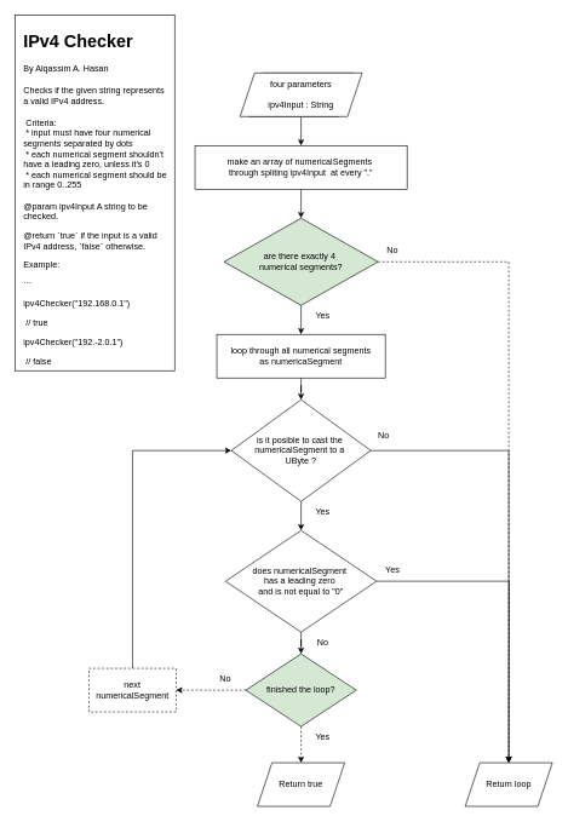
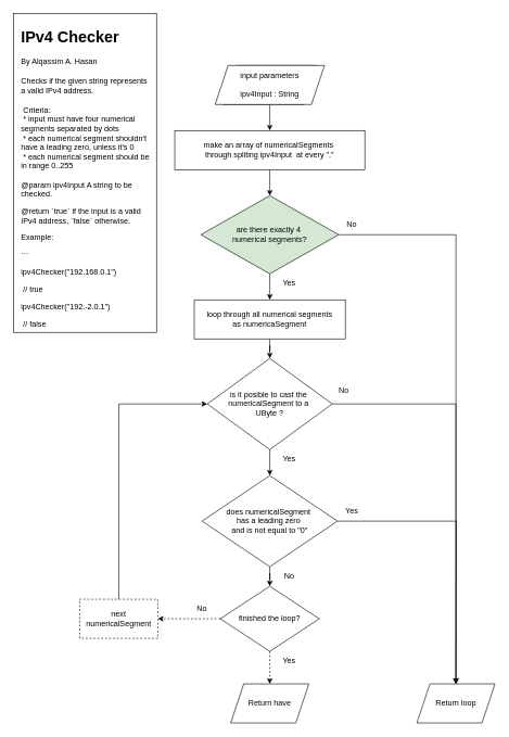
- <mxCell id="6" value="&lt;div&gt;four parameters&lt;/div&gt;&lt;div&gt;&lt;br&gt;&lt;/div&gt;&lt;div&gt;ipv4Input : String&lt;/div&gt;" style="shape=parallelogram;perimeter=parallelogramPerimeter;whiteSpace=wrap;html=1;fixedSize=1;" vertex="1" parent="1"><mxGeometry x="330" y="100" width="168" height="60" as="geometry" /></mxCell>
+ <mxCell id="6" value="&lt;div&gt;input parameters&lt;/div&gt;&lt;div&gt;&lt;br&gt;&lt;/div&gt;&lt;div&gt;ipv4Input : String&lt;/div&gt;" style="shape=parallelogram;perimeter=parallelogramPerimeter;whiteSpace=wrap;html=1;fixedSize=1;" vertex="1" parent="1"><mxGeometry x="330" y="100" width="168" height="60" as="geometry" /></mxCell>
- <mxCell id="7" style="edgeStyle=orthogonalEdgeStyle;rounded=0;orthogonalLoop=1;jettySize=auto;html=1;entryX=0.5;entryY=0;entryDx=0;entryDy=0;dashed=1;" edge="1" parent="1" source="9" target="10"><mxGeometry relative="1" as="geometry" /></mxCell>
+ <mxCell id="7" style="edgeStyle=orthogonalEdgeStyle;rounded=0;orthogonalLoop=1;jettySize=auto;html=1;entryX=0.5;entryY=0;entryDx=0;entryDy=0;" edge="1" parent="1" source="9" target="10"><mxGeometry relative="1" as="geometry" /></mxCell>
- <mxCell id="27" value="finished the loop? " style="rhombus;whiteSpace=wrap;html=1;rounded=0;fillColor=#d5e8d4;" vertex="1" parent="1"><mxGeometry x="338" y="900" width="152" height="100" as="geometry" /></mxCell>
+ <mxCell id="27" value="finished the loop? " style="rhombus;whiteSpace=wrap;html=1;rounded=0;" vertex="1" parent="1"><mxGeometry x="338" y="900" width="152" height="100" as="geometry" /></mxCell>
- <mxCell id="30" value="Return true" style="shape=parallelogram;perimeter=parallelogramPerimeter;whiteSpace=wrap;html=1;fixedSize=1;" vertex="1" parent="1"><mxGeometry x="354" y="1050" width="120" height="60" as="geometry" /></mxCell>
+ <mxCell id="30" value="Return have" style="shape=parallelogram;perimeter=parallelogramPerimeter;whiteSpace=wrap;html=1;fixedSize=1;" vertex="1" parent="1"><mxGeometry x="354" y="1050" width="120" height="60" as="geometry" /></mxCell>
